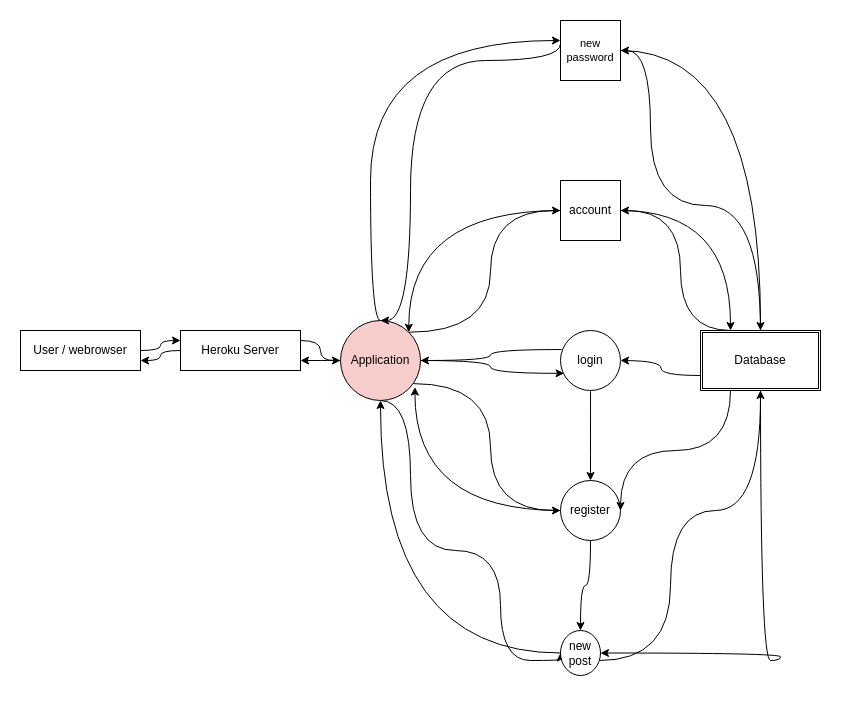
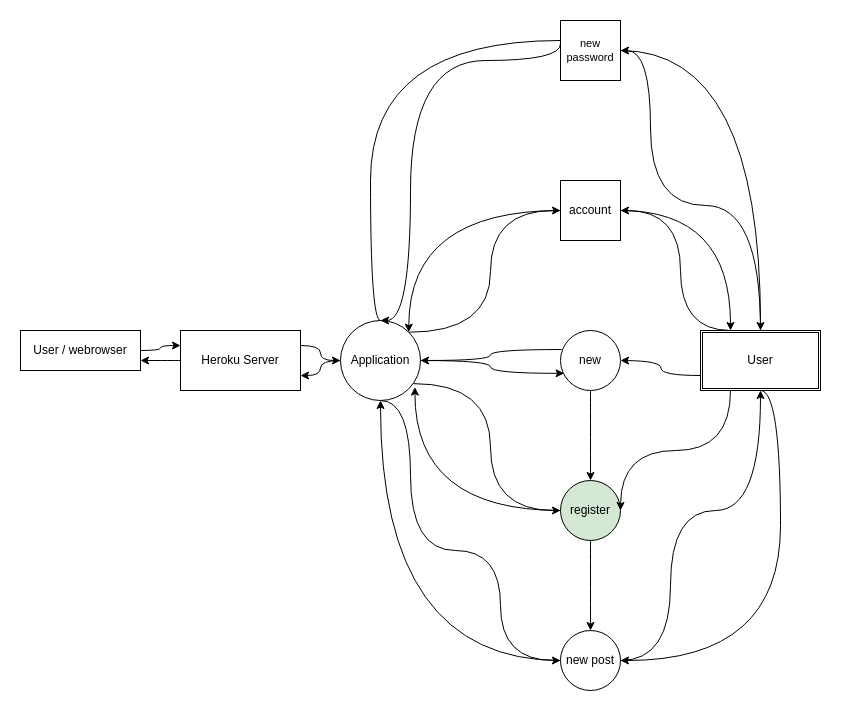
- <mxCell id="8" style="edgeStyle=orthogonalEdgeStyle;curved=1;orthogonalLoop=1;jettySize=auto;html=1;exitX=0;exitY=0.5;exitDx=0;exitDy=0;" parent="1" source="13" target="16" edge="1"><mxGeometry relative="1" as="geometry"><Array as="points"><mxPoint x="370" y="320" /><mxPoint x="370" y="40" /></Array><mxPoint x="550" y="40" as="targetPoint" /></mxGeometry></mxCell>
+ <mxCell id="8" style="edgeStyle=orthogonalEdgeStyle;curved=1;orthogonalLoop=1;jettySize=auto;html=1;exitX=0;exitY=0.5;exitDx=0;exitDy=0;endArrow=none;" parent="1" source="13" target="16" edge="1"><mxGeometry relative="1" as="geometry"><Array as="points"><mxPoint x="370" y="320" /><mxPoint x="370" y="40" /></Array><mxPoint x="550" y="40" as="targetPoint" /></mxGeometry></mxCell>
- <mxCell id="6" value="Heroku Server" style="rounded=0;whiteSpace=wrap;html=1;" parent="1" vertex="1"><mxGeometry x="180" y="330" width="120" height="40" as="geometry" /></mxCell>
+ <mxCell id="6" value="Heroku Server" style="rounded=0;whiteSpace=wrap;html=1;" parent="1" vertex="1"><mxGeometry x="180" y="330" width="120" height="60" as="geometry" /></mxCell>
- <mxCell id="13" value="Application" style="ellipse;whiteSpace=wrap;html=1;aspect=fixed;direction=south;fillColor=#f8cecc;" parent="1" vertex="1"><mxGeometry x="340" y="320" width="80" height="80" as="geometry" /></mxCell>
+ <mxCell id="13" value="Application" style="ellipse;whiteSpace=wrap;html=1;aspect=fixed;direction=south;" parent="1" vertex="1"><mxGeometry x="340" y="320" width="80" height="80" as="geometry" /></mxCell>
- <mxCell id="19" value="login" style="ellipse;whiteSpace=wrap;html=1;aspect=fixed;" parent="1" vertex="1"><mxGeometry x="560" y="330" width="60" height="60" as="geometry" /></mxCell>
+ <mxCell id="19" value="new" style="ellipse;whiteSpace=wrap;html=1;aspect=fixed;" parent="1" vertex="1"><mxGeometry x="560" y="330" width="60" height="60" as="geometry" /></mxCell>
- <mxCell id="34" value="Database" style="shape=ext;double=1;rounded=0;whiteSpace=wrap;html=1;" parent="1" vertex="1"><mxGeometry x="700" y="330" width="120" height="60" as="geometry" /></mxCell>
+ <mxCell id="34" value="User" style="shape=ext;double=1;rounded=0;whiteSpace=wrap;html=1;" parent="1" vertex="1"><mxGeometry x="700" y="330" width="120" height="60" as="geometry" /></mxCell>
- <mxCell id="25" value="register" style="ellipse;whiteSpace=wrap;html=1;aspect=fixed;" parent="1" vertex="1"><mxGeometry x="560" y="480" width="60" height="60" as="geometry" /></mxCell>
+ <mxCell id="25" value="register" style="ellipse;whiteSpace=wrap;html=1;aspect=fixed;fillColor=#d5e8d4;" parent="1" vertex="1"><mxGeometry x="560" y="480" width="60" height="60" as="geometry" /></mxCell>
- <mxCell id="28" value="new post" style="ellipse;whiteSpace=wrap;html=1;aspect=fixed;" parent="1" vertex="1"><mxGeometry x="560" y="630" width="40" height="45" as="geometry" /></mxCell>
+ <mxCell id="28" value="new post" style="ellipse;whiteSpace=wrap;html=1;aspect=fixed;" parent="1" vertex="1"><mxGeometry x="560" y="630" width="60" height="60" as="geometry" /></mxCell>
